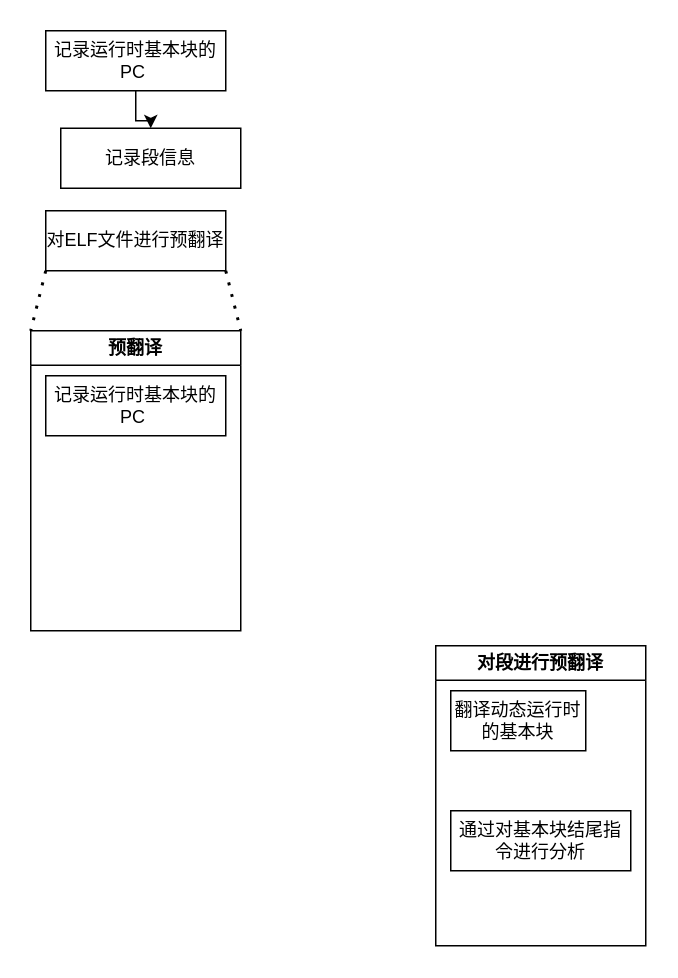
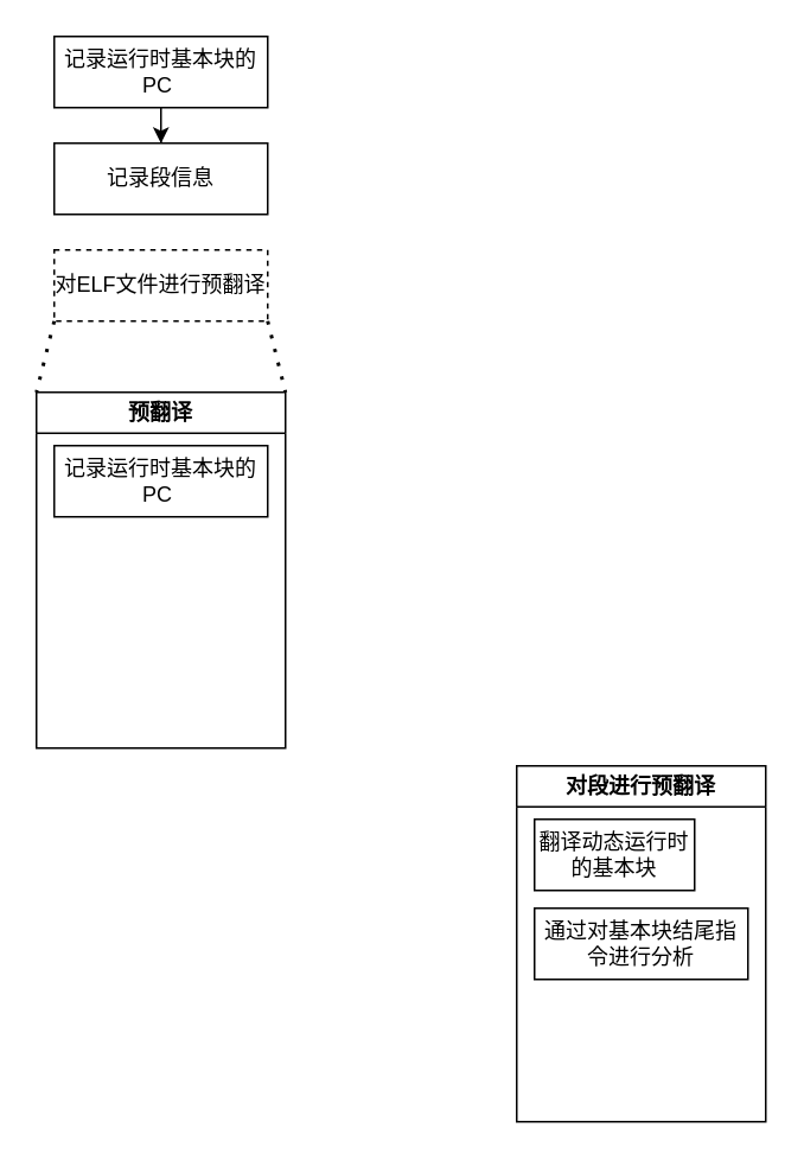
- <mxCell id="4" value="记录段信息" style="rounded=0;whiteSpace=wrap;html=1;" vertex="1" parent="1"><mxGeometry x="40" y="85" width="120" height="40" as="geometry" /></mxCell>
+ <mxCell id="4" value="记录段信息" style="rounded=0;whiteSpace=wrap;html=1;" vertex="1" parent="1"><mxGeometry x="30" y="80" width="120" height="40" as="geometry" /></mxCell>
- <mxCell id="5" value="对ELF文件进行预翻译" style="rounded=0;whiteSpace=wrap;html=1;" vertex="1" parent="1"><mxGeometry x="30" y="140" width="120" height="40" as="geometry" /></mxCell>
+ <mxCell id="5" value="对ELF文件进行预翻译" style="rounded=0;whiteSpace=wrap;html=1;dashed=1;" vertex="1" parent="1"><mxGeometry x="30" y="140" width="120" height="40" as="geometry" /></mxCell>
- <mxCell id="12" value="通过对基本块结尾指令进行分析" style="rounded=0;whiteSpace=wrap;html=1;" vertex="1" parent="10"><mxGeometry x="10" y="110" width="120" height="40" as="geometry" /></mxCell>
+ <mxCell id="12" value="通过对基本块结尾指令进行分析" style="rounded=0;whiteSpace=wrap;html=1;" vertex="1" parent="10"><mxGeometry x="10" y="80" width="120" height="40" as="geometry" /></mxCell>
